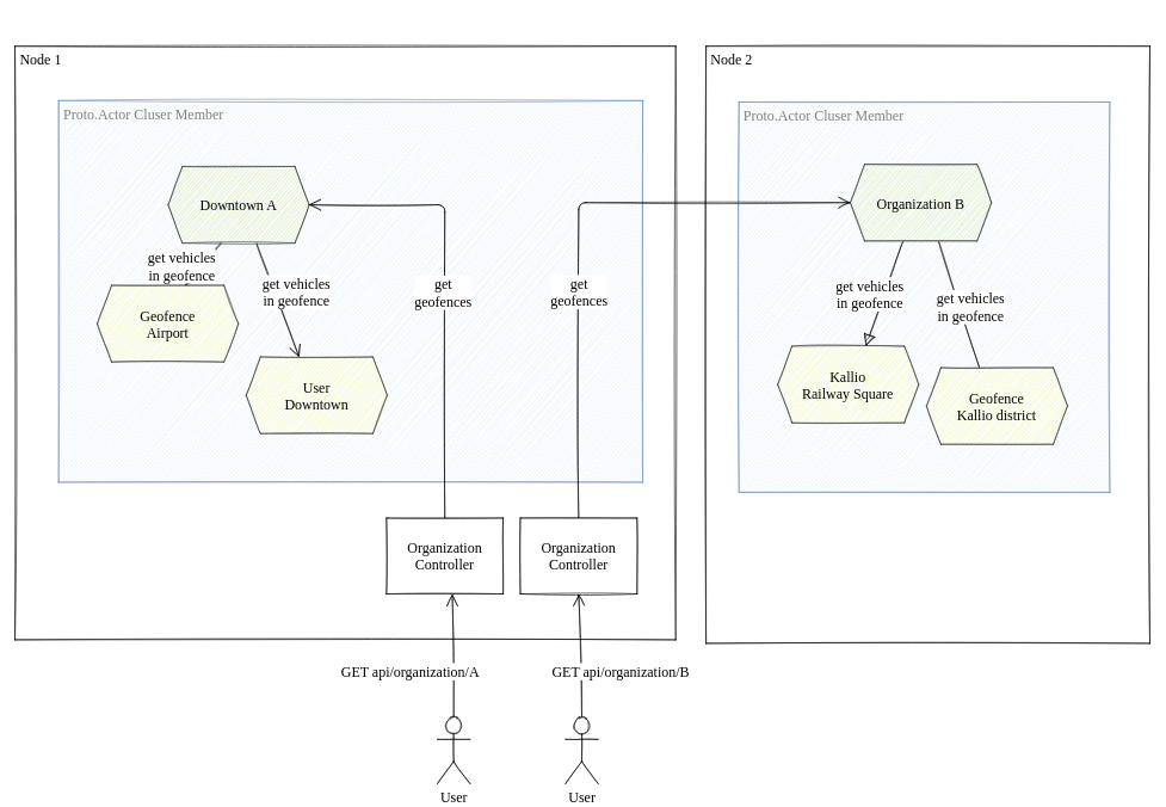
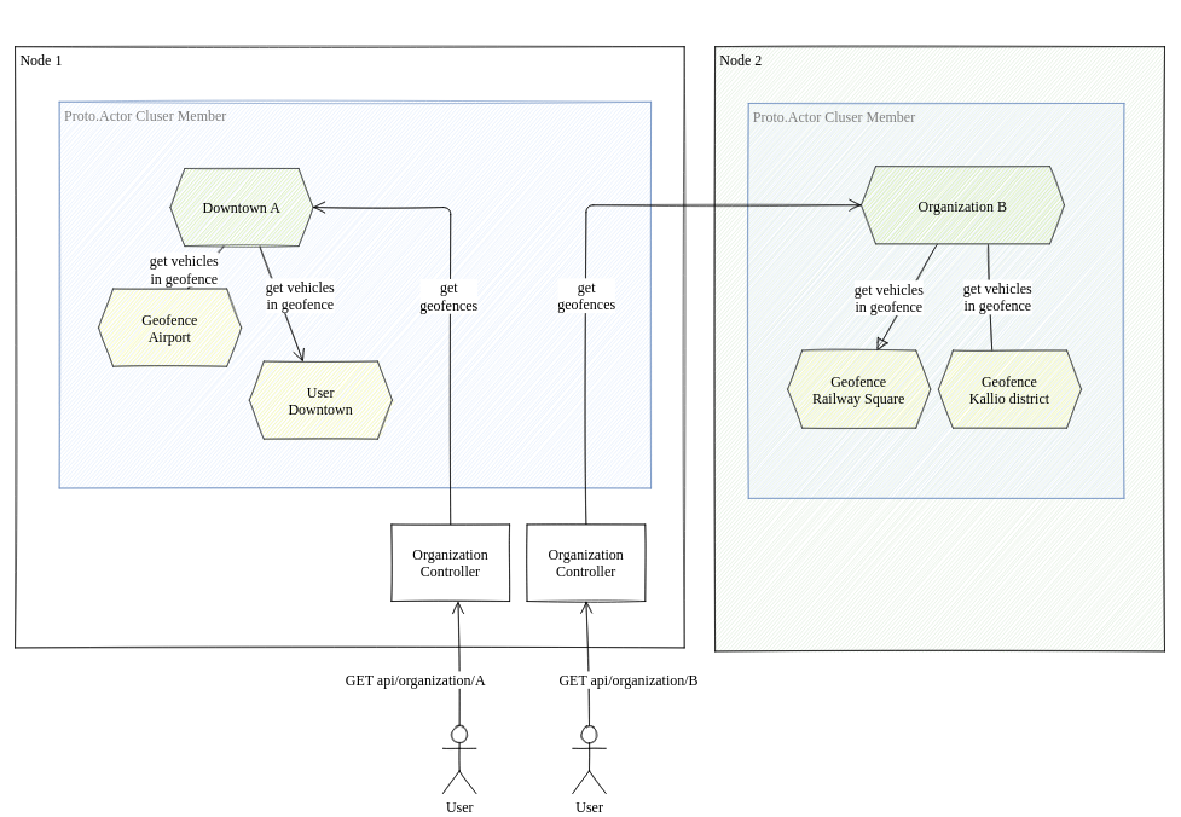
- <mxCell id="2" value="Node 2" style="rounded=0;whiteSpace=wrap;html=1;sketch=1;hachureGap=4;pointerEvents=0;fontFamily=Architects Daughter;fontSource=https%3A%2F%2Ffonts.googleapis.com%2Fcss%3Ffamily%3DArchitects%2BDaughter;fontSize=20;align=left;verticalAlign=top;spacingLeft=5;" vertex="1" parent="1"><mxGeometry x="985.43" y="64" width="620" height="834" as="geometry" /></mxCell>
+ <mxCell id="2" value="Node 2" style="rounded=0;whiteSpace=wrap;html=1;sketch=1;hachureGap=4;pointerEvents=0;fontFamily=Architects Daughter;fontSource=https%3A%2F%2Ffonts.googleapis.com%2Fcss%3Ffamily%3DArchitects%2BDaughter;fontSize=20;align=left;verticalAlign=top;spacingLeft=5;fillColor=#d5e8d4;" vertex="1" parent="1"><mxGeometry x="985.43" y="64" width="620" height="834" as="geometry" /></mxCell>
- <mxCell id="17" value="Organization B" style="shape=hexagon;perimeter=hexagonPerimeter2;whiteSpace=wrap;html=1;fixedSize=1;sketch=1;hachureGap=4;pointerEvents=0;fontFamily=Architects Daughter;fontSource=https%3A%2F%2Ffonts.googleapis.com%2Fcss%3Ffamily%3DArchitects%2BDaughter;fontSize=20;fontColor=#000000;strokeColor=#36393d;align=center;verticalAlign=middle;rounded=0;fillColor=#cdeb8b;" vertex="1" parent="1"><mxGeometry x="1186.93" y="229" width="197" height="107" as="geometry" /></mxCell>
+ <mxCell id="17" value="Organization B" style="shape=hexagon;perimeter=hexagonPerimeter2;whiteSpace=wrap;html=1;fixedSize=1;sketch=1;hachureGap=4;pointerEvents=0;fontFamily=Architects Daughter;fontSource=https%3A%2F%2Ffonts.googleapis.com%2Fcss%3Ffamily%3DArchitects%2BDaughter;fontSize=20;fontColor=#000000;strokeColor=#36393d;align=center;verticalAlign=middle;rounded=0;fillColor=#cdeb8b;" vertex="1" parent="1"><mxGeometry x="1186.93" y="229" width="280" height="107" as="geometry" /></mxCell>
- <mxCell id="18" value="Kallio&lt;br&gt;Railway Square" style="shape=hexagon;perimeter=hexagonPerimeter2;whiteSpace=wrap;html=1;fixedSize=1;sketch=1;hachureGap=4;pointerEvents=0;fontFamily=Architects Daughter;fontSource=https%3A%2F%2Ffonts.googleapis.com%2Fcss%3Ffamily%3DArchitects%2BDaughter;fontSize=20;strokeColor=#36393d;align=center;verticalAlign=middle;rounded=0;fillColor=#ffff88;" vertex="1" parent="1"><mxGeometry x="1085.43" y="483" width="197" height="107" as="geometry" /></mxCell>
+ <mxCell id="18" value="Geofence&lt;br&gt;Railway Square" style="shape=hexagon;perimeter=hexagonPerimeter2;whiteSpace=wrap;html=1;fixedSize=1;sketch=1;hachureGap=4;pointerEvents=0;fontFamily=Architects Daughter;fontSource=https%3A%2F%2Ffonts.googleapis.com%2Fcss%3Ffamily%3DArchitects%2BDaughter;fontSize=20;strokeColor=#36393d;align=center;verticalAlign=middle;rounded=0;fillColor=#ffff88;" vertex="1" parent="1"><mxGeometry x="1085.43" y="483" width="197" height="107" as="geometry" /></mxCell>
- <mxCell id="19" value="Geofence&lt;br&gt;Kallio district" style="shape=hexagon;perimeter=hexagonPerimeter2;whiteSpace=wrap;html=1;fixedSize=1;sketch=1;hachureGap=4;pointerEvents=0;fontFamily=Architects Daughter;fontSource=https%3A%2F%2Ffonts.googleapis.com%2Fcss%3Ffamily%3DArchitects%2BDaughter;fontSize=20;strokeColor=#36393d;align=center;verticalAlign=middle;rounded=0;fillColor=#ffff88;" vertex="1" parent="1"><mxGeometry x="1293.43" y="513" width="197" height="107" as="geometry" /></mxCell>
+ <mxCell id="19" value="Geofence&lt;br&gt;Kallio district" style="shape=hexagon;perimeter=hexagonPerimeter2;whiteSpace=wrap;html=1;fixedSize=1;sketch=1;hachureGap=4;pointerEvents=0;fontFamily=Architects Daughter;fontSource=https%3A%2F%2Ffonts.googleapis.com%2Fcss%3Ffamily%3DArchitects%2BDaughter;fontSize=20;strokeColor=#36393d;align=center;verticalAlign=middle;rounded=0;fillColor=#ffff88;" vertex="1" parent="1"><mxGeometry x="1293.43" y="483" width="197" height="107" as="geometry" /></mxCell>
